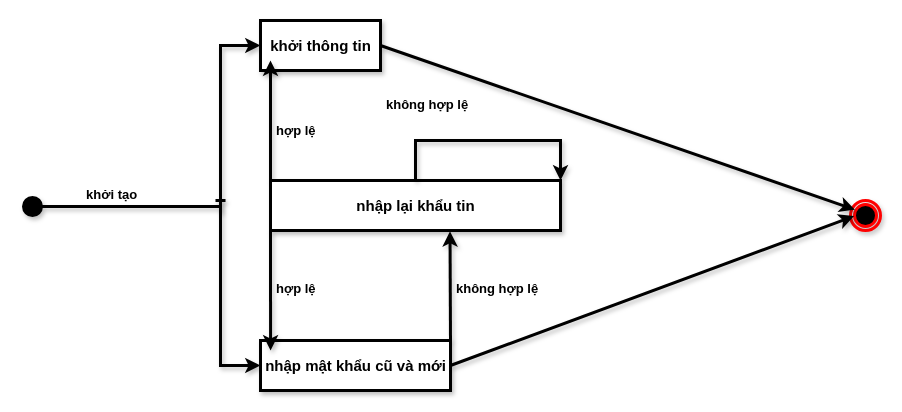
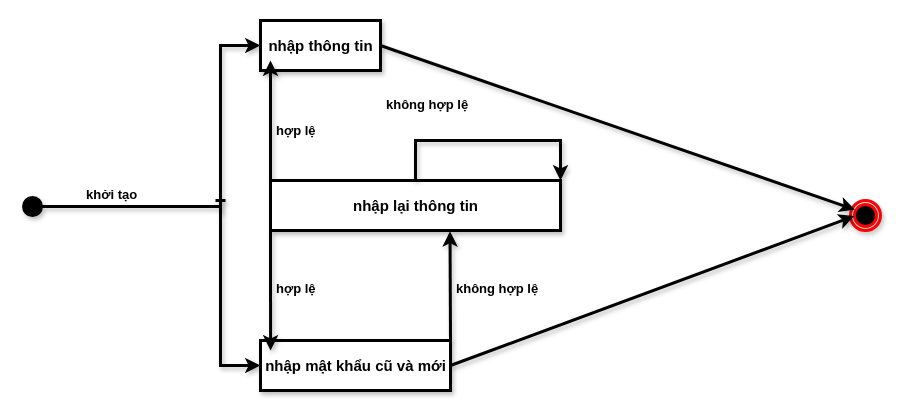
- <mxCell id="6" value="khởi thông tin" style="html=1;shadow=1;strokeWidth=3;fontStyle=1;fontSize=15;" vertex="1" parent="1"><mxGeometry x="260" y="20" width="120" height="50" as="geometry" /></mxCell>
+ <mxCell id="6" value="nhập thông tin" style="html=1;shadow=1;strokeWidth=3;fontStyle=1;fontSize=15;" vertex="1" parent="1"><mxGeometry x="260" y="20" width="120" height="50" as="geometry" /></mxCell>
- <mxCell id="16" value="nhập lại khẩu tin" style="html=1;shadow=1;strokeWidth=3;fontStyle=1;fontSize=15;" vertex="1" parent="1"><mxGeometry x="270" y="180" width="290" height="50" as="geometry" /></mxCell>
+ <mxCell id="16" value="nhập lại thông tin" style="html=1;shadow=1;strokeWidth=3;fontStyle=1;fontSize=15;" vertex="1" parent="1"><mxGeometry x="270" y="180" width="290" height="50" as="geometry" /></mxCell>
